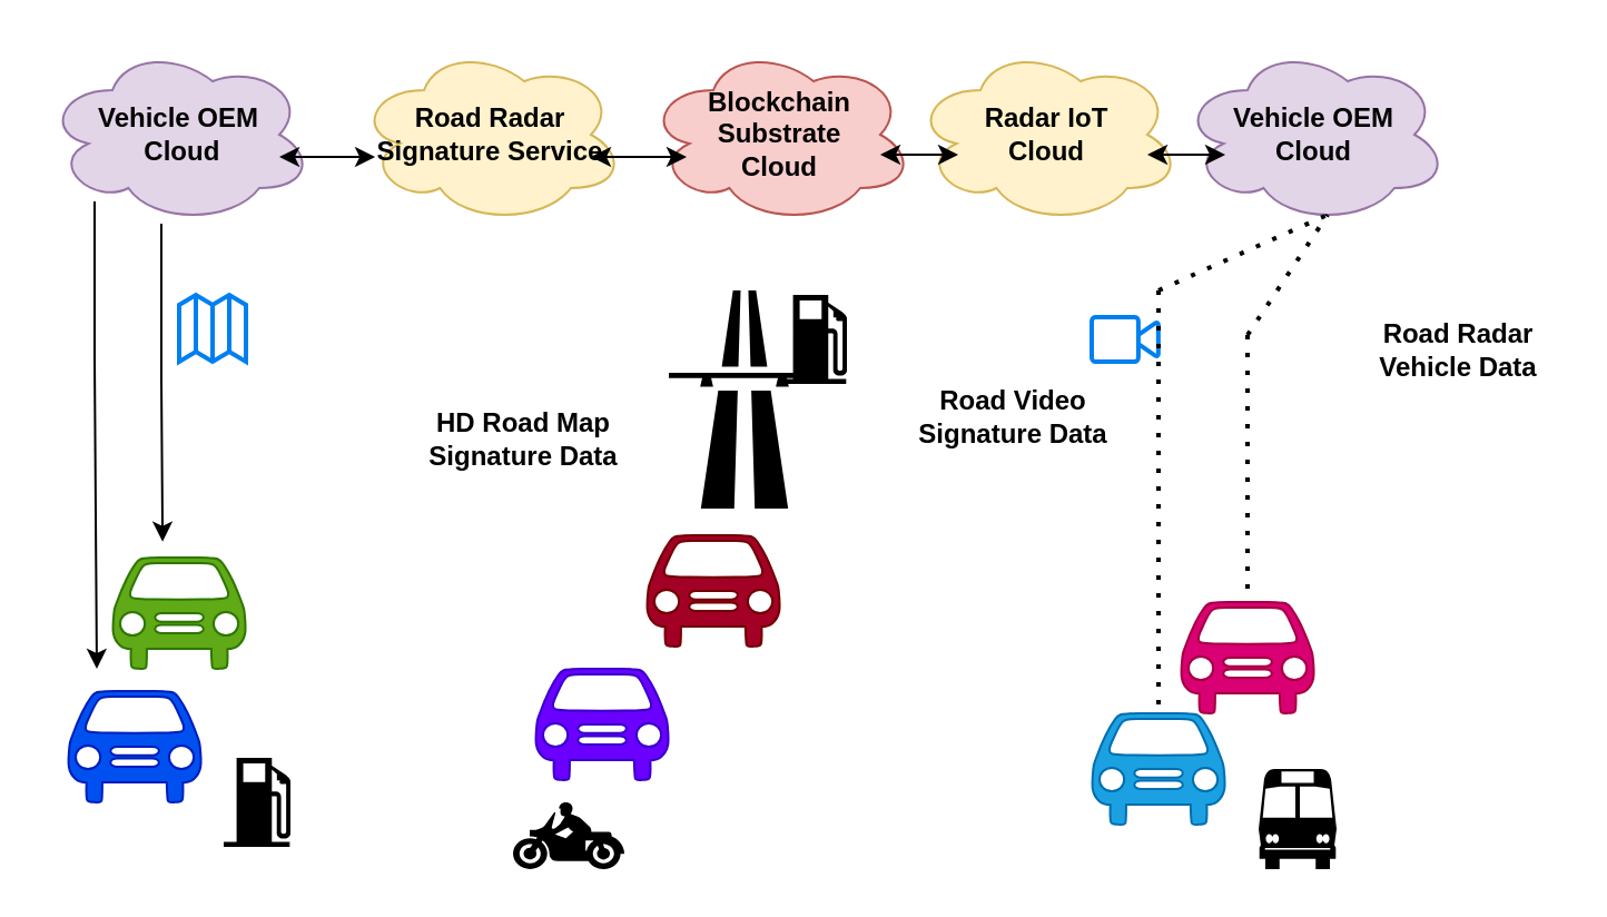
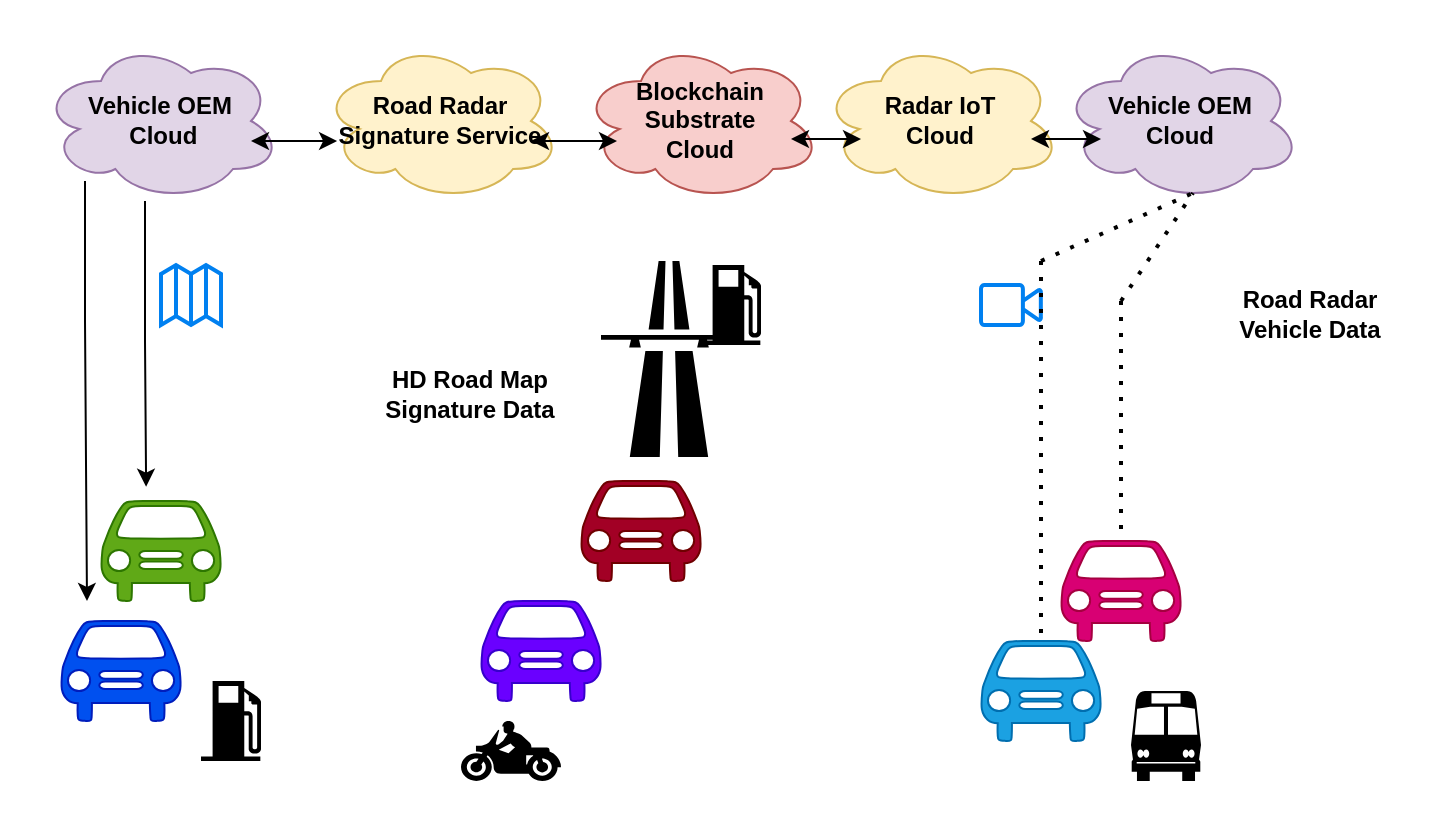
- <mxCell id="23" value="&lt;b&gt;Road Video Signature Data&lt;/b&gt;" style="text;html=1;strokeColor=none;fillColor=none;align=center;verticalAlign=middle;whiteSpace=wrap;rounded=0;" parent="1" vertex="1"><mxGeometry x="410" y="172" width="90" height="30" as="geometry" /></mxCell>
